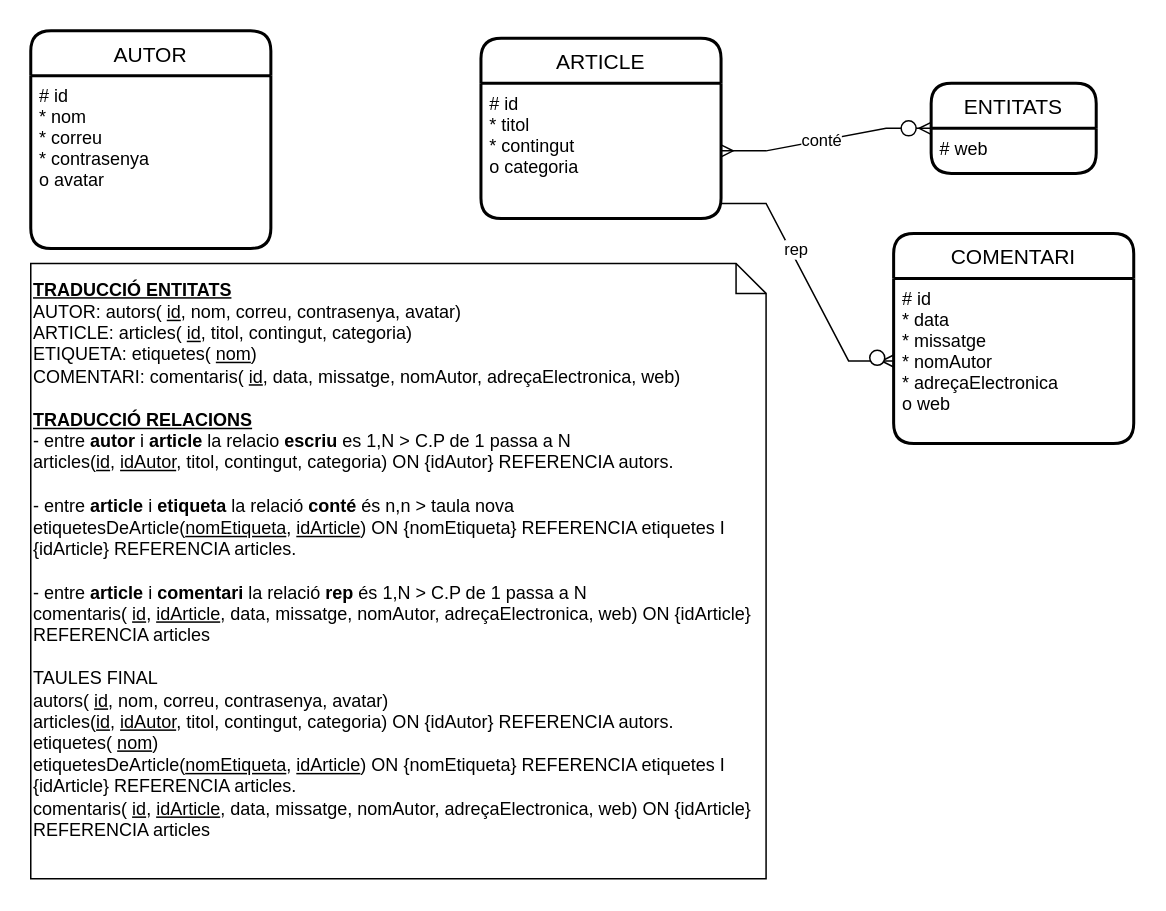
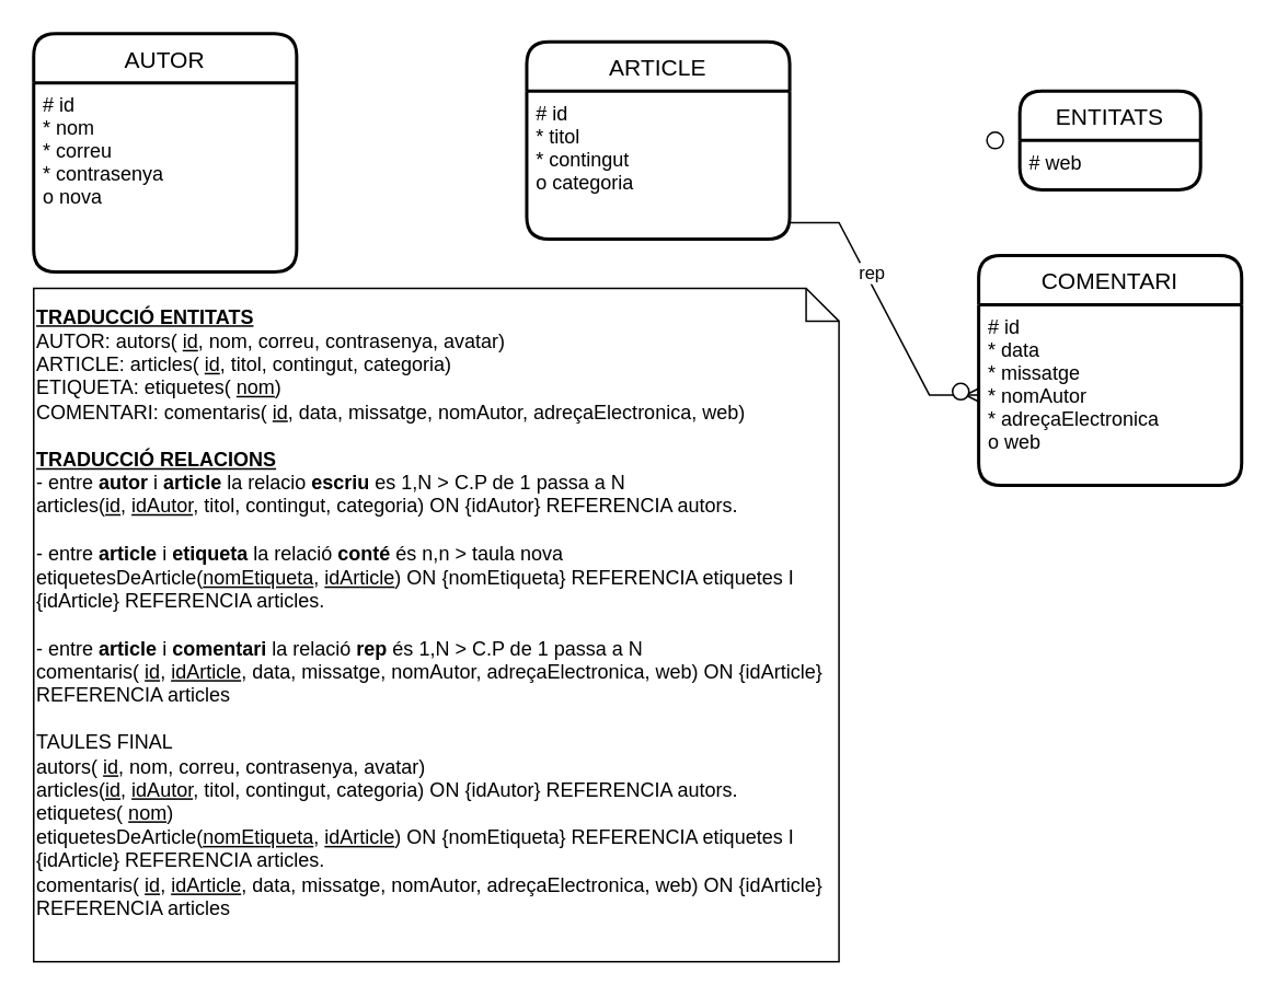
- <mxCell id="3" value="# id&#10;* nom&#10;* correu&#10;* contrasenya&#10;o avatar" style="align=left;strokeColor=none;fillColor=none;spacingLeft=4;fontSize=12;verticalAlign=top;resizable=0;rotatable=0;part=1;" parent="2" vertex="1"><mxGeometry y="30" width="160" height="115" as="geometry" /></mxCell>
+ <mxCell id="3" value="# id&#10;* nom&#10;* correu&#10;* contrasenya&#10;o nova" style="align=left;strokeColor=none;fillColor=none;spacingLeft=4;fontSize=12;verticalAlign=top;resizable=0;rotatable=0;part=1;" parent="2" vertex="1"><mxGeometry y="30" width="160" height="115" as="geometry" /></mxCell>
- <mxCell id="10" value="" style="edgeStyle=entityRelationEdgeStyle;fontSize=12;html=1;endArrow=ERmany;startArrow=ERmany;rounded=0;" parent="1" source="5" target="6" edge="1"><mxGeometry width="100" height="100" relative="1" as="geometry"><mxPoint x="310" y="255" as="sourcePoint" /><mxPoint x="410" y="155" as="targetPoint" /></mxGeometry></mxCell>
- <mxCell id="11" value="conté" style="edgeLabel;html=1;align=center;verticalAlign=middle;resizable=0;points=[];" parent="10" vertex="1" connectable="0"><mxGeometry x="-0.059" y="1" relative="1" as="geometry"><mxPoint as="offset" /></mxGeometry></mxCell>
